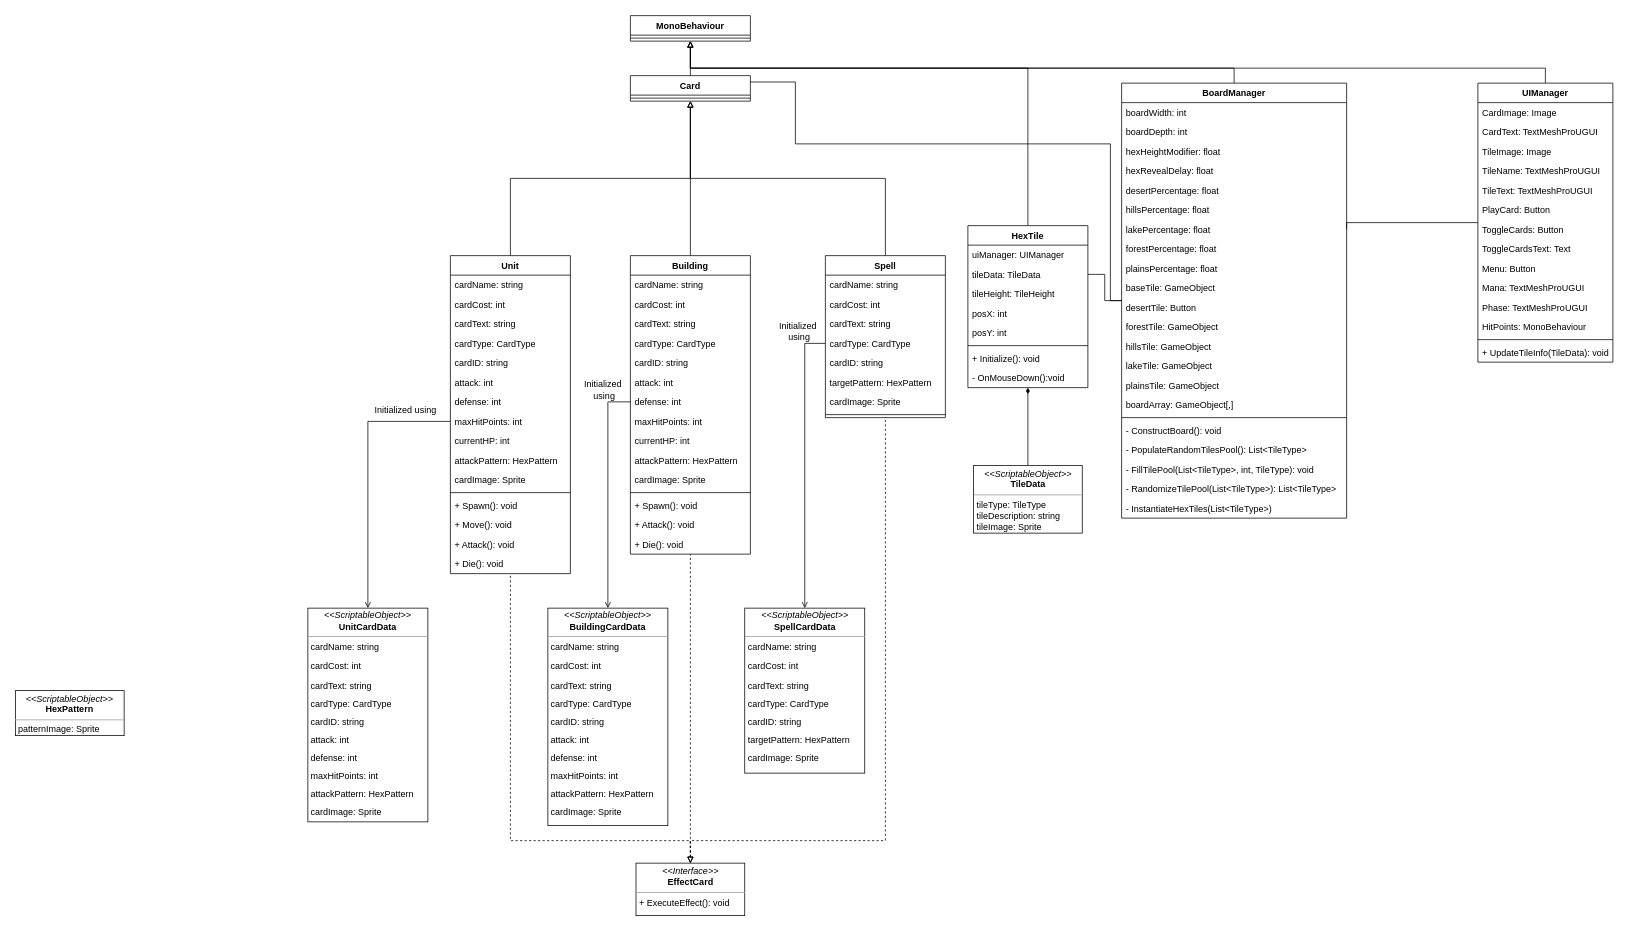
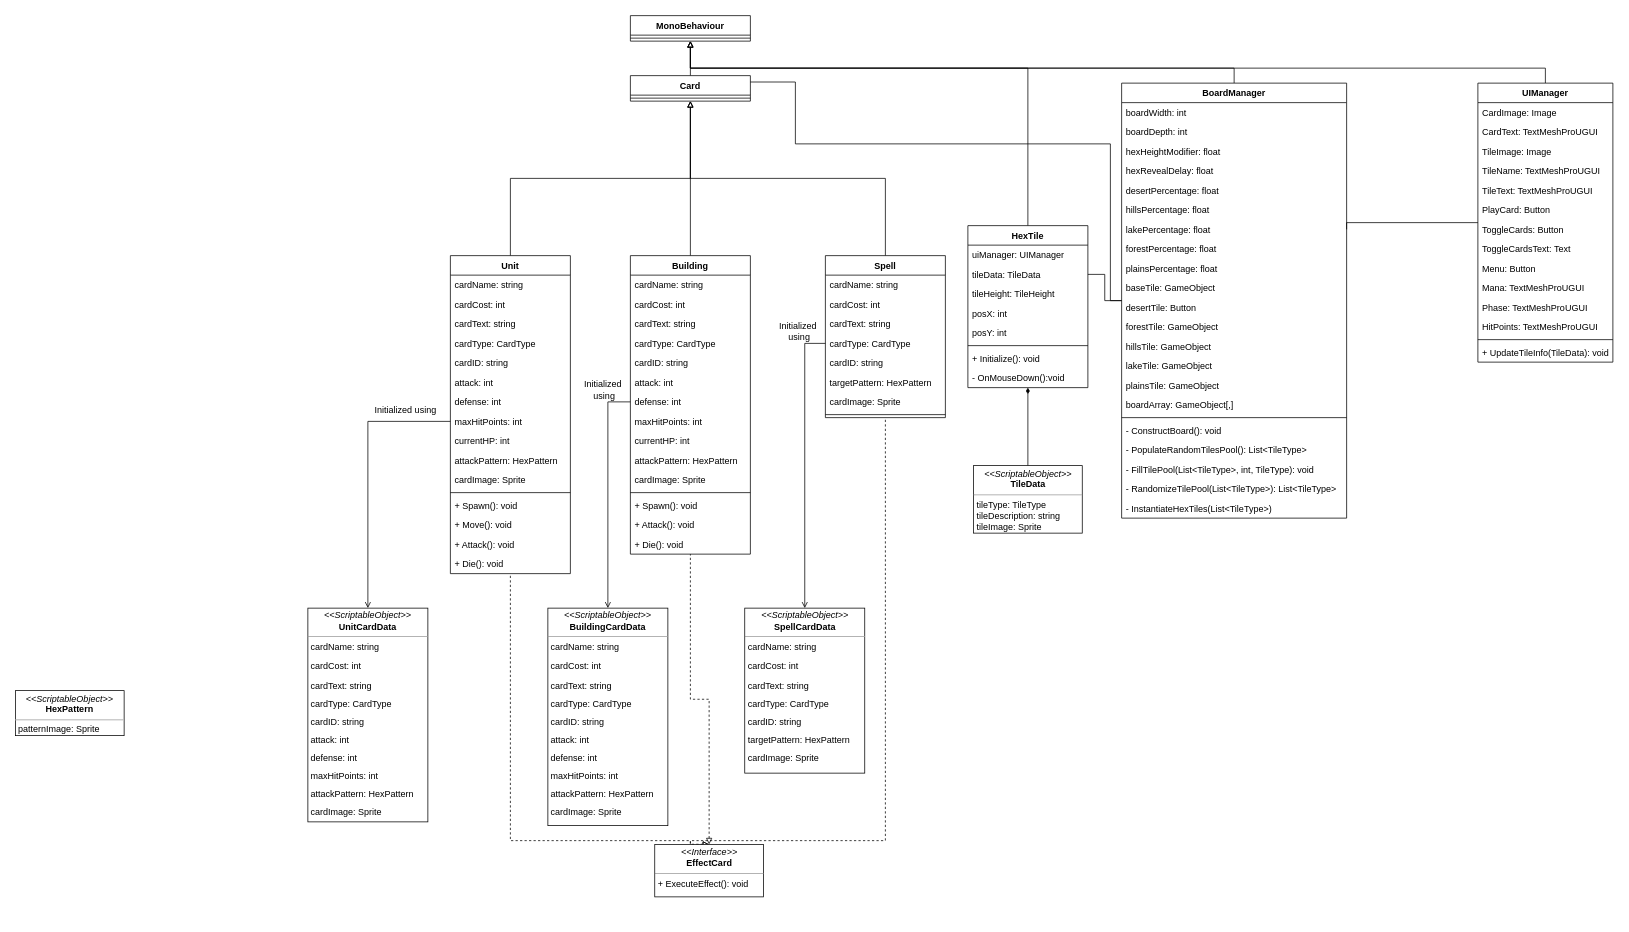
- <mxCell id="83" value="HitPoints: MonoBehaviour" style="text;strokeColor=none;fillColor=none;align=left;verticalAlign=top;spacingLeft=4;spacingRight=4;overflow=hidden;rotatable=0;points=[[0,0.5],[1,0.5]];portConstraint=eastwest;" parent="71" vertex="1"><mxGeometry y="312" width="180" height="26" as="geometry" /></mxCell>
+ <mxCell id="83" value="HitPoints: TextMeshProUGUI" style="text;strokeColor=none;fillColor=none;align=left;verticalAlign=top;spacingLeft=4;spacingRight=4;overflow=hidden;rotatable=0;points=[[0,0.5],[1,0.5]];portConstraint=eastwest;" parent="71" vertex="1"><mxGeometry y="312" width="180" height="26" as="geometry" /></mxCell>
- <mxCell id="101" value="&lt;p style=&quot;margin: 0px ; margin-top: 4px ; text-align: center&quot;&gt;&lt;i&gt;&amp;lt;&amp;lt;Interface&amp;gt;&amp;gt;&lt;/i&gt;&lt;br&gt;&lt;b&gt;EffectCard&lt;/b&gt;&lt;/p&gt;&lt;hr size=&quot;1&quot;&gt;&lt;p style=&quot;margin: 0px ; margin-left: 4px&quot;&gt;+ ExecuteEffect(): void&lt;br&gt;&lt;/p&gt;" style="verticalAlign=top;align=left;overflow=fill;fontSize=12;fontFamily=Helvetica;html=1;" parent="1" vertex="1"><mxGeometry x="847.5" y="1150" width="145" height="70" as="geometry" /></mxCell>
+ <mxCell id="101" value="&lt;p style=&quot;margin: 0px ; margin-top: 4px ; text-align: center&quot;&gt;&lt;i&gt;&amp;lt;&amp;lt;Interface&amp;gt;&amp;gt;&lt;/i&gt;&lt;br&gt;&lt;b&gt;EffectCard&lt;/b&gt;&lt;/p&gt;&lt;hr size=&quot;1&quot;&gt;&lt;p style=&quot;margin: 0px ; margin-left: 4px&quot;&gt;+ ExecuteEffect(): void&lt;br&gt;&lt;/p&gt;" style="verticalAlign=top;align=left;overflow=fill;fontSize=12;fontFamily=Helvetica;html=1;" parent="1" vertex="1"><mxGeometry x="872.5" y="1125" width="145" height="70" as="geometry" /></mxCell>
